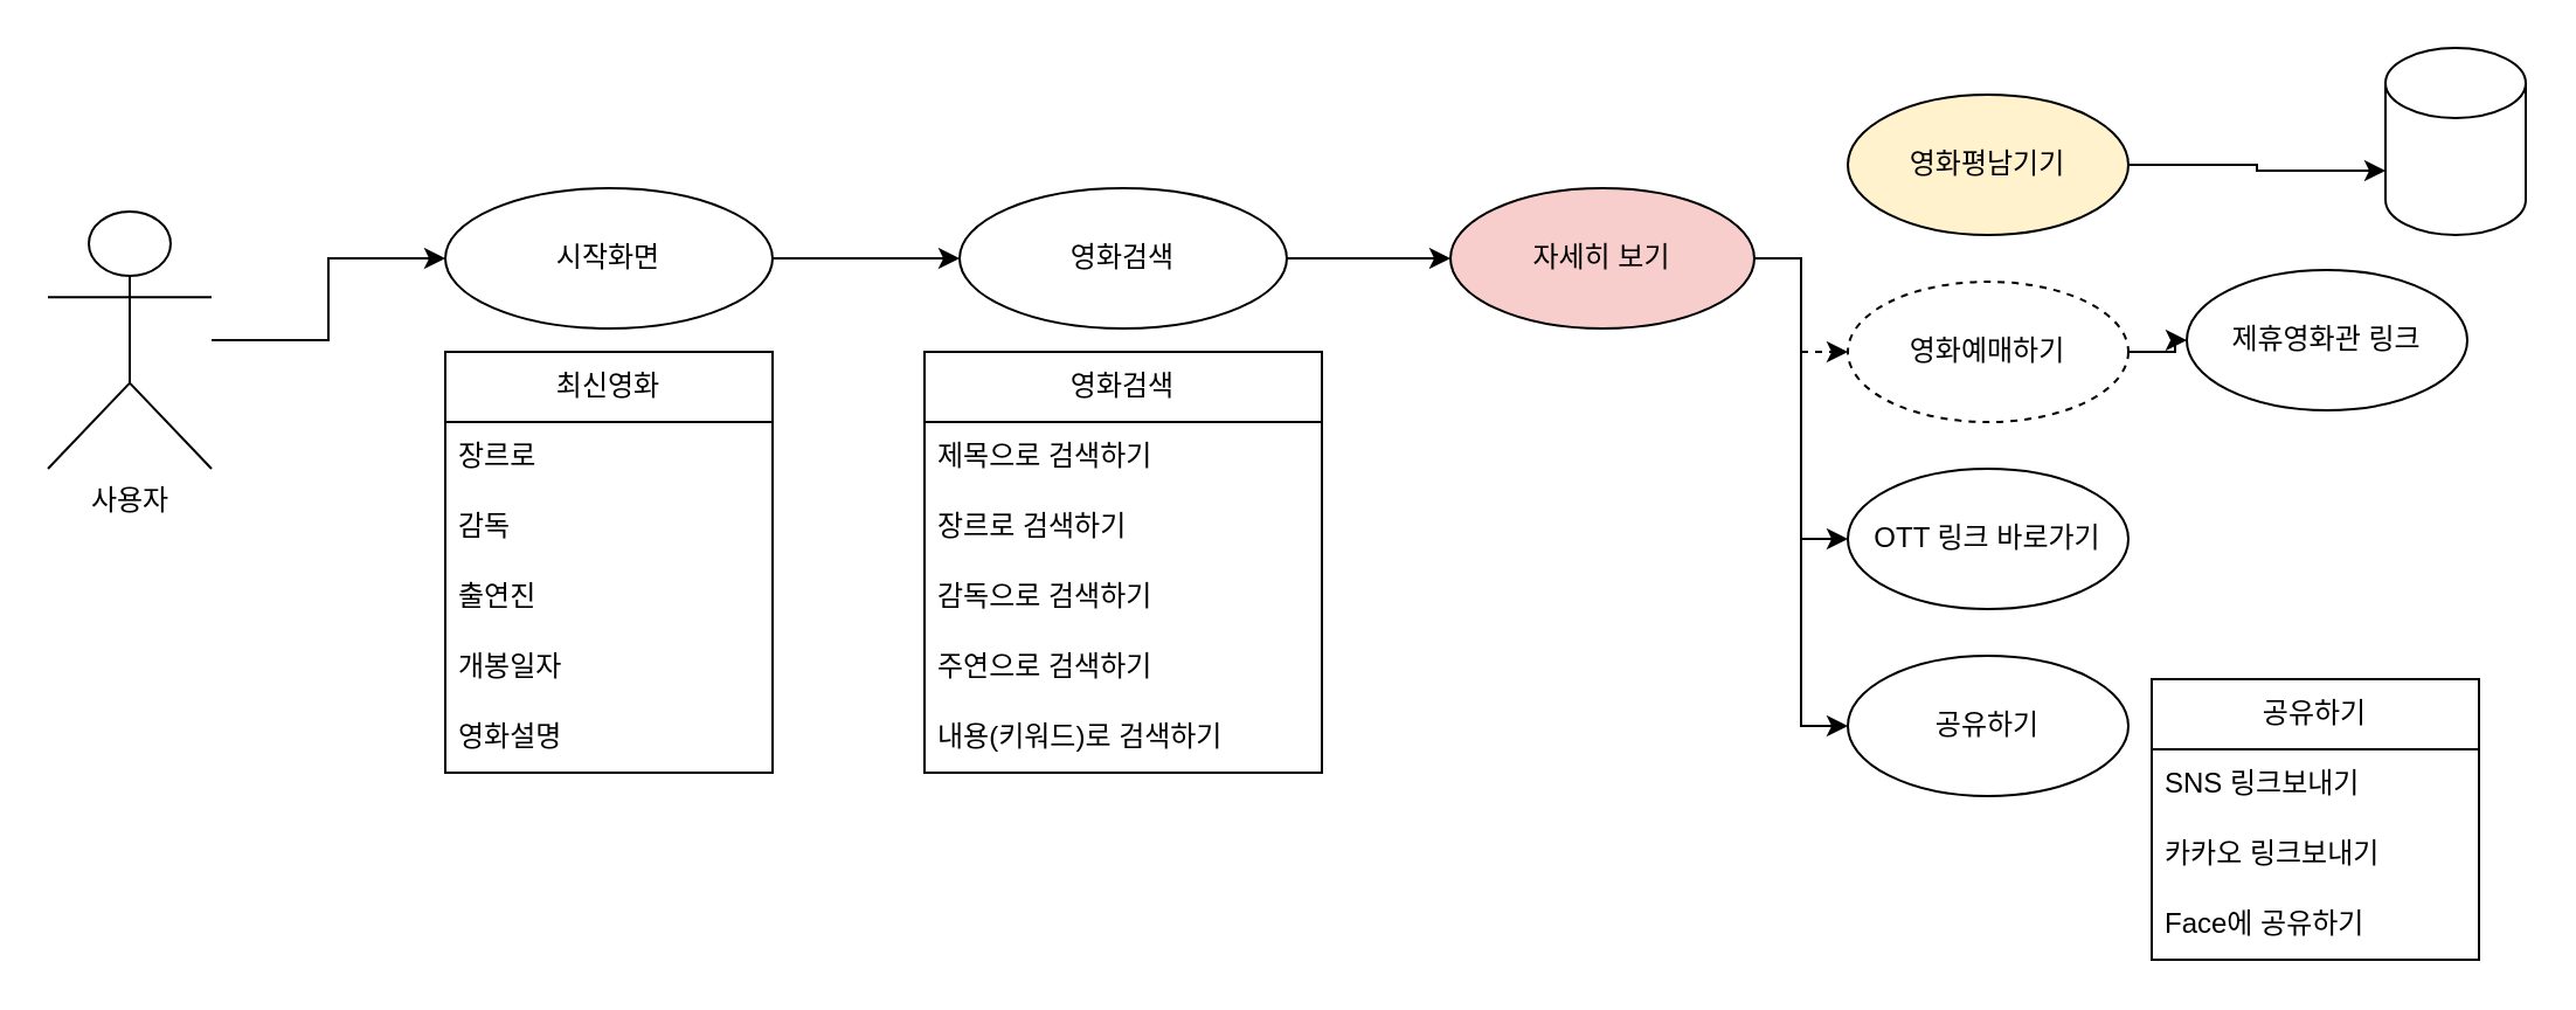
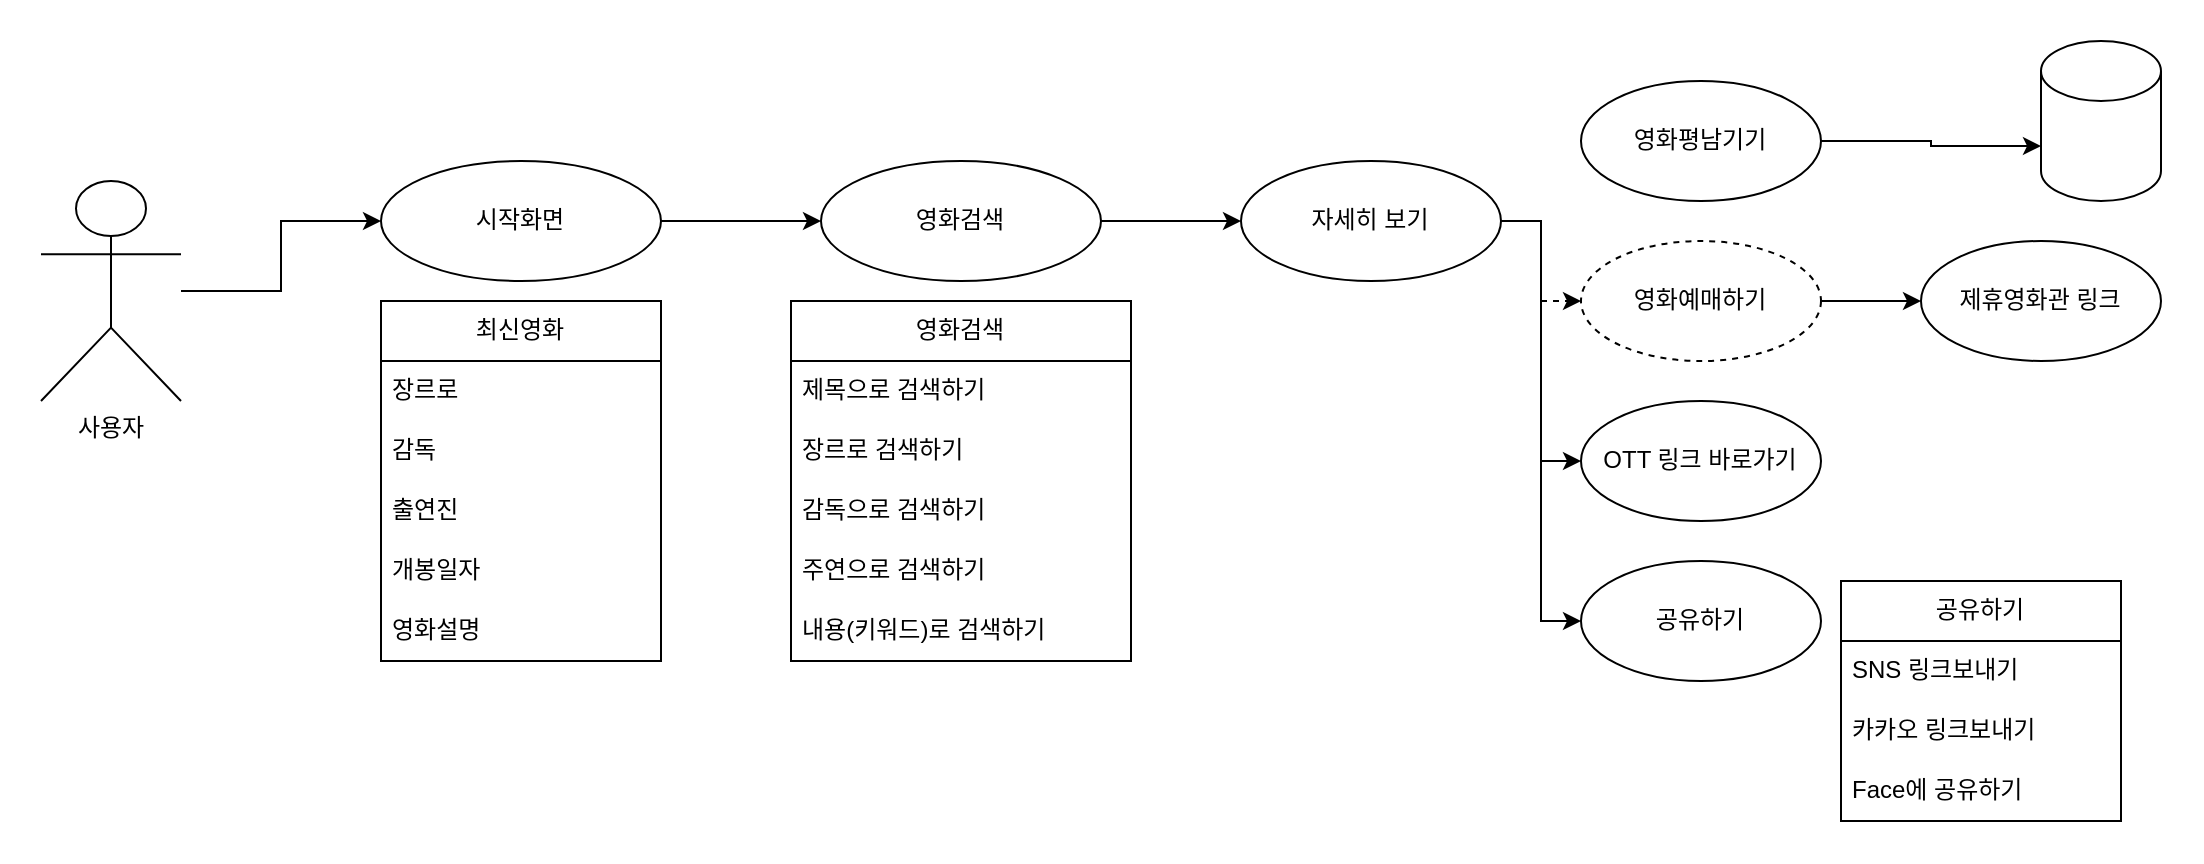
- <mxCell id="25" value="영화평남기기" style="ellipse;whiteSpace=wrap;html=1;fillColor=#fff2cc;" vertex="1" parent="1"><mxGeometry x="790" y="40" width="120" height="60" as="geometry" /></mxCell>
+ <mxCell id="25" value="영화평남기기" style="ellipse;whiteSpace=wrap;html=1;" vertex="1" parent="1"><mxGeometry x="790" y="40" width="120" height="60" as="geometry" /></mxCell>
- <mxCell id="23" value="자세히 보기" style="ellipse;whiteSpace=wrap;html=1;fillColor=#f8cecc;" vertex="1" parent="1"><mxGeometry x="620" y="80" width="130" height="60" as="geometry" /></mxCell>
+ <mxCell id="23" value="자세히 보기" style="ellipse;whiteSpace=wrap;html=1;" vertex="1" parent="1"><mxGeometry x="620" y="80" width="130" height="60" as="geometry" /></mxCell>
- <mxCell id="30" value="제휴영화관 링크" style="ellipse;whiteSpace=wrap;html=1;" vertex="1" parent="1"><mxGeometry x="935" y="115" width="120" height="60" as="geometry" /></mxCell>
+ <mxCell id="30" value="제휴영화관 링크" style="ellipse;whiteSpace=wrap;html=1;" vertex="1" parent="1"><mxGeometry x="960" y="120" width="120" height="60" as="geometry" /></mxCell>
